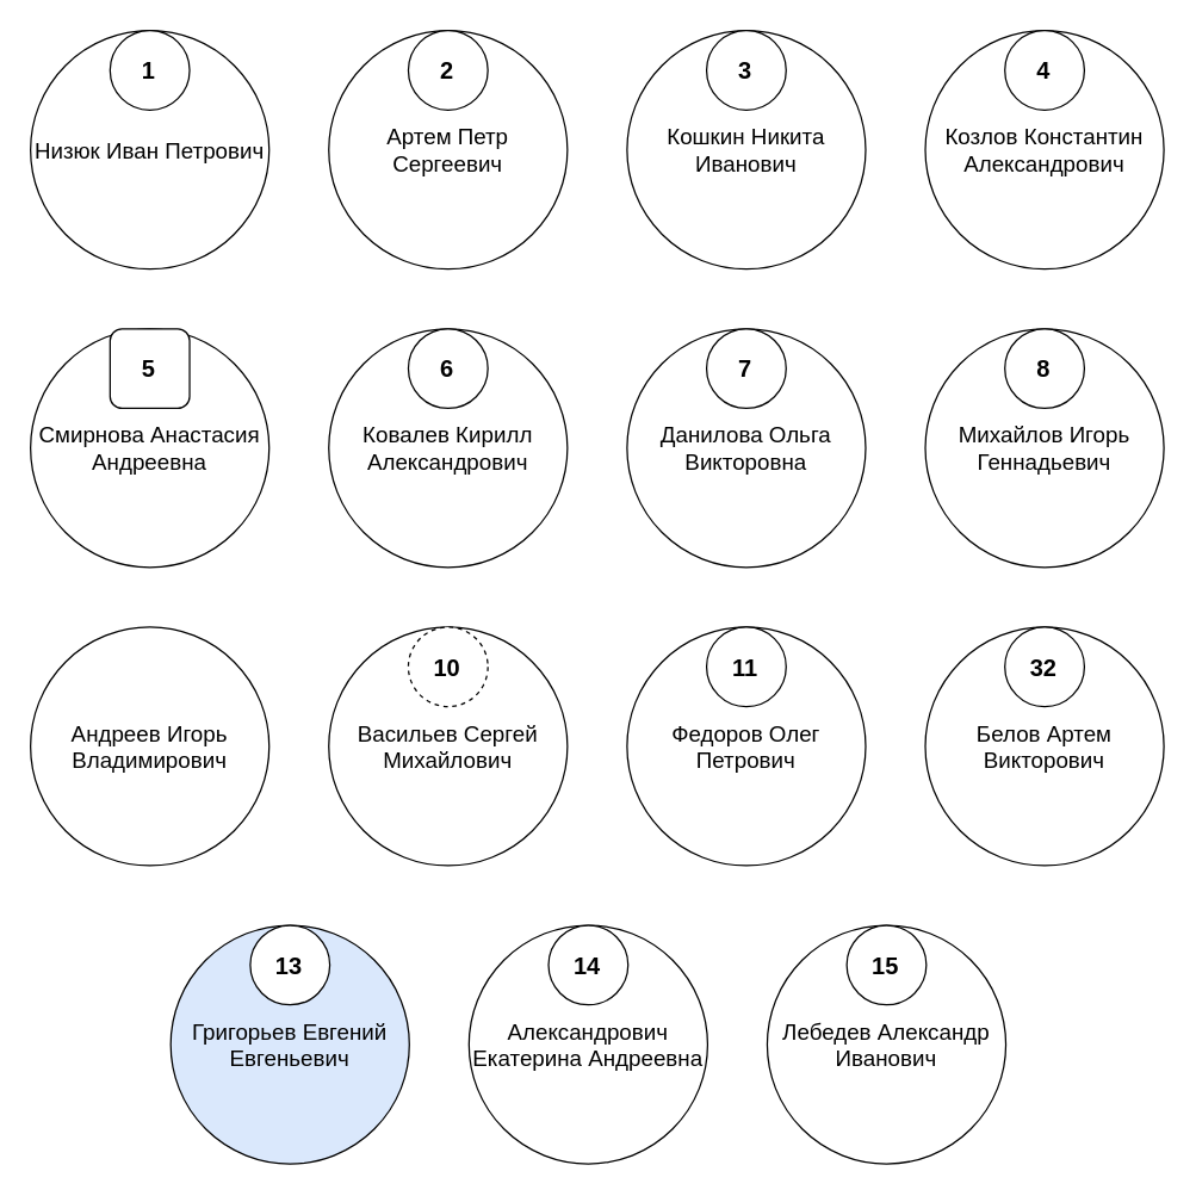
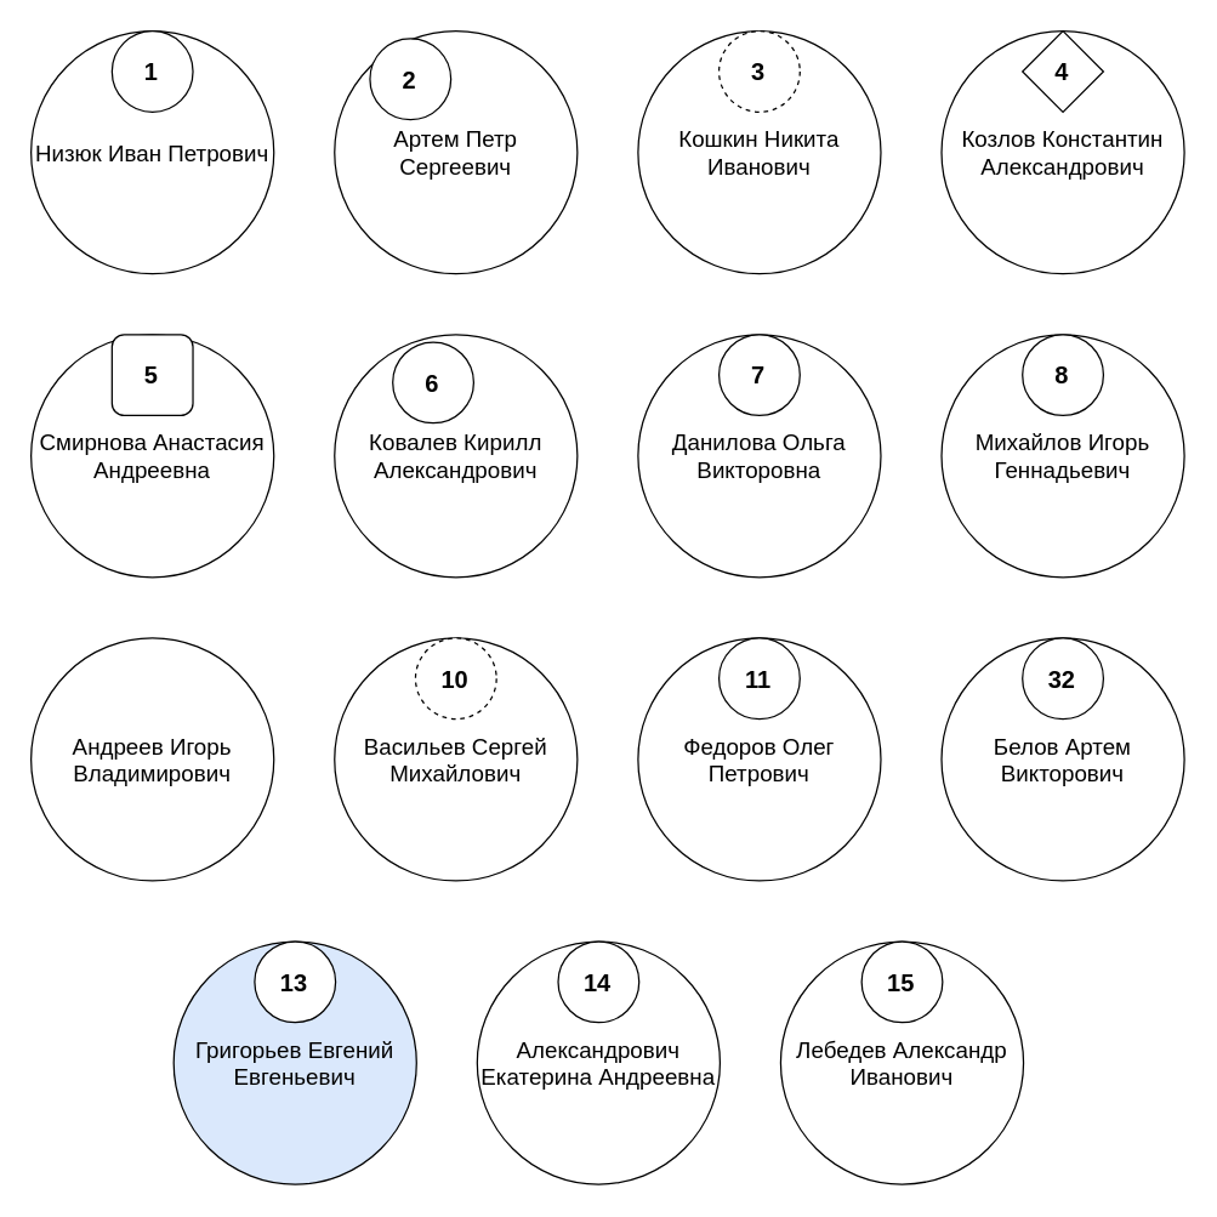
- <mxCell id="5" value="2" style="ellipse;whiteSpace=wrap;html=1;aspect=fixed;fontSize=16;fontStyle=1" vertex="1" parent="3"><mxGeometry x="53.333" width="53.333" height="53.333" as="geometry" /></mxCell>
+ <mxCell id="5" value="2" style="ellipse;whiteSpace=wrap;html=1;aspect=fixed;fontSize=16;fontStyle=1" vertex="1" parent="3"><mxGeometry x="23.333" y="5" width="53.333" height="53.333" as="geometry" /></mxCell>
- <mxCell id="11" value="3" style="ellipse;whiteSpace=wrap;html=1;aspect=fixed;fontSize=16;fontStyle=1" vertex="1" parent="9"><mxGeometry x="53.333" width="53.333" height="53.333" as="geometry" /></mxCell>
+ <mxCell id="11" value="3" style="ellipse;whiteSpace=wrap;html=1;aspect=fixed;fontSize=16;fontStyle=1;dashed=1;" vertex="1" parent="9"><mxGeometry x="53.333" width="53.333" height="53.333" as="geometry" /></mxCell>
- <mxCell id="14" value="4" style="ellipse;whiteSpace=wrap;html=1;aspect=fixed;fontSize=16;fontStyle=1" vertex="1" parent="12"><mxGeometry x="53.333" width="53.333" height="53.333" as="geometry" /></mxCell>
+ <mxCell id="14" value="4" style="rhombus;whiteSpace=wrap;html=1;aspect=fixed;fontSize=16;fontStyle=1;" vertex="1" parent="12"><mxGeometry x="53.333" width="53.333" height="53.333" as="geometry" /></mxCell>
- <mxCell id="23" value="6" style="ellipse;whiteSpace=wrap;html=1;aspect=fixed;fontSize=16;fontStyle=1" vertex="1" parent="21"><mxGeometry x="53.333" width="53.333" height="53.333" as="geometry" /></mxCell>
+ <mxCell id="23" value="6" style="ellipse;whiteSpace=wrap;html=1;aspect=fixed;fontSize=16;fontStyle=1" vertex="1" parent="21"><mxGeometry x="38.333" y="5" width="53.333" height="53.333" as="geometry" /></mxCell>
